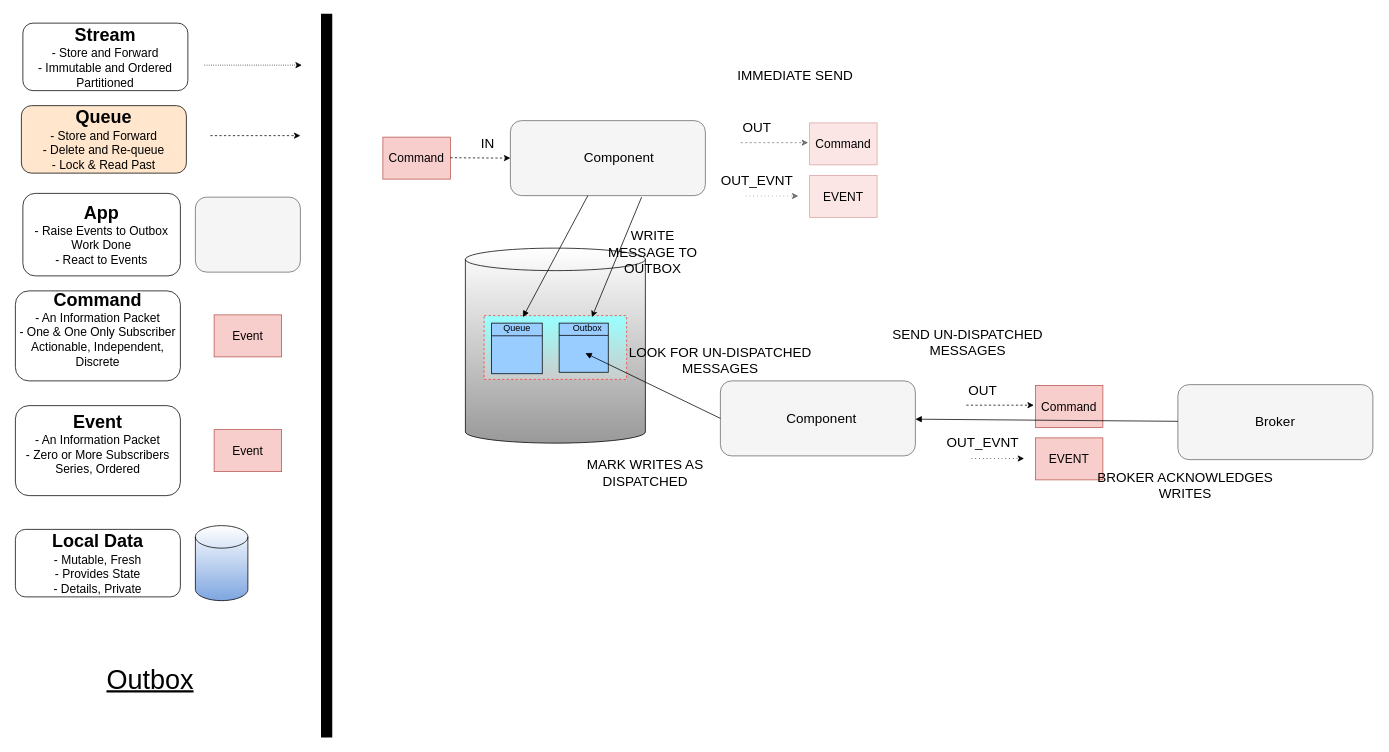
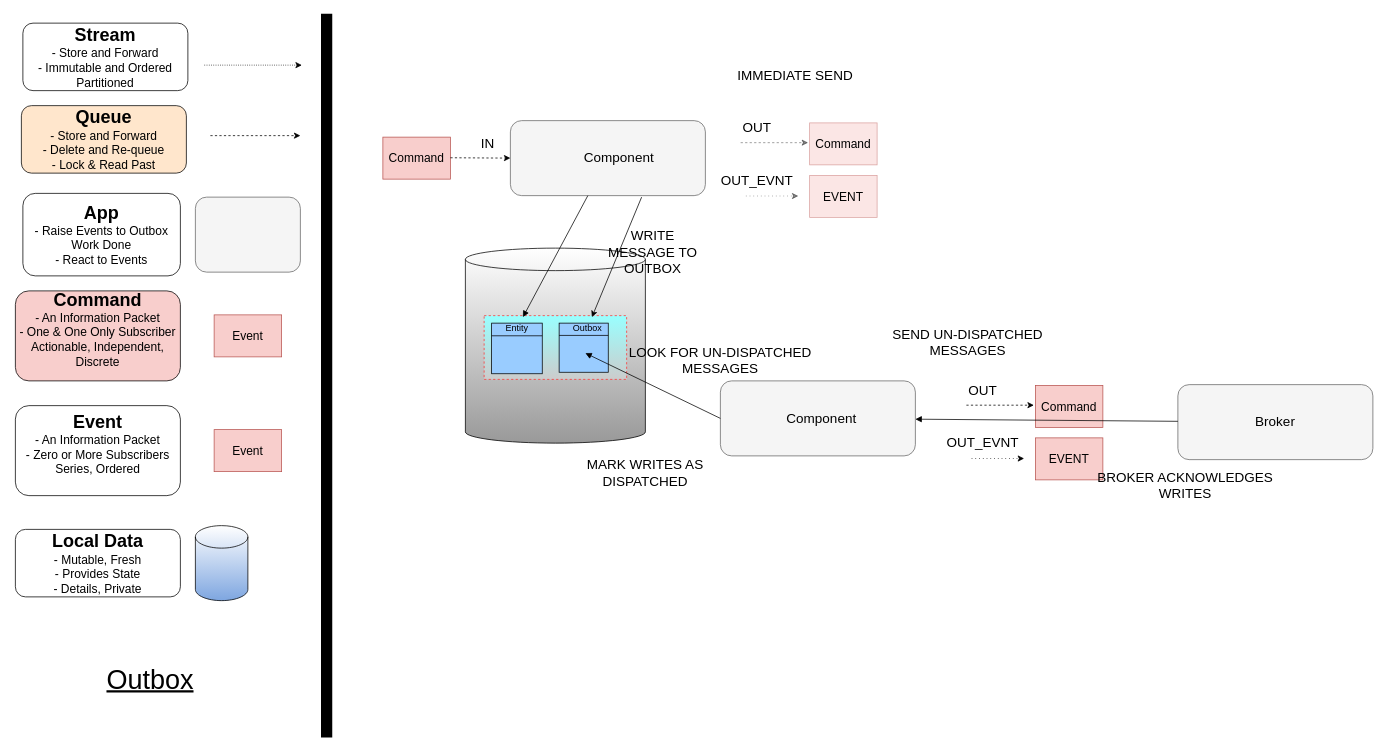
- <mxCell id="33" value="&lt;font style=&quot;font-size: 12px;&quot;&gt;Queue&lt;/font&gt;" style="text;html=1;strokeColor=none;fillColor=none;align=center;verticalAlign=middle;whiteSpace=wrap;rounded=0;" parent="1" vertex="1"><mxGeometry x="658.75" y="422" width="60" height="30" as="geometry" /></mxCell>
+ <mxCell id="33" value="&lt;font style=&quot;font-size: 12px;&quot;&gt;Entity&lt;/font&gt;" style="text;html=1;strokeColor=none;fillColor=none;align=center;verticalAlign=middle;whiteSpace=wrap;rounded=0;" parent="1" vertex="1"><mxGeometry x="658.75" y="422" width="60" height="30" as="geometry" /></mxCell>
- <mxCell id="22" value="&lt;font style=&quot;&quot;&gt;&lt;span style=&quot;font-size: 24px;&quot;&gt;&lt;b&gt;Command&lt;br&gt;&lt;/b&gt;&lt;/span&gt;&lt;span style=&quot;font-size: 16px;&quot;&gt;- An Information Packet&lt;br&gt;&lt;/span&gt;&lt;span style=&quot;font-size: 16px;&quot;&gt;- One &amp;amp; One Only Subscriber&lt;br&gt;Actionable, Independent, Discrete&lt;br&gt;&lt;br&gt;&lt;/span&gt;&lt;/font&gt;" style="rounded=1;whiteSpace=wrap;html=1;" parent="1" vertex="1"><mxGeometry x="20" y="387" width="220" height="120" as="geometry" /></mxCell>
+ <mxCell id="22" value="&lt;font style=&quot;&quot;&gt;&lt;span style=&quot;font-size: 24px;&quot;&gt;&lt;b&gt;Command&lt;br&gt;&lt;/b&gt;&lt;/span&gt;&lt;span style=&quot;font-size: 16px;&quot;&gt;- An Information Packet&lt;br&gt;&lt;/span&gt;&lt;span style=&quot;font-size: 16px;&quot;&gt;- One &amp;amp; One Only Subscriber&lt;br&gt;Actionable, Independent, Discrete&lt;br&gt;&lt;br&gt;&lt;/span&gt;&lt;/font&gt;" style="rounded=1;whiteSpace=wrap;html=1;fillColor=#f8cecc;" parent="1" vertex="1"><mxGeometry x="20" y="387" width="220" height="120" as="geometry" /></mxCell>
